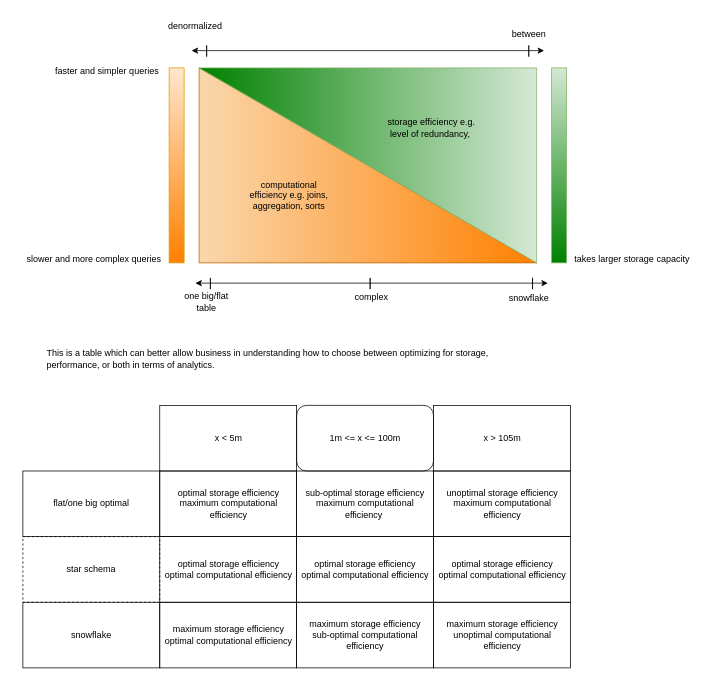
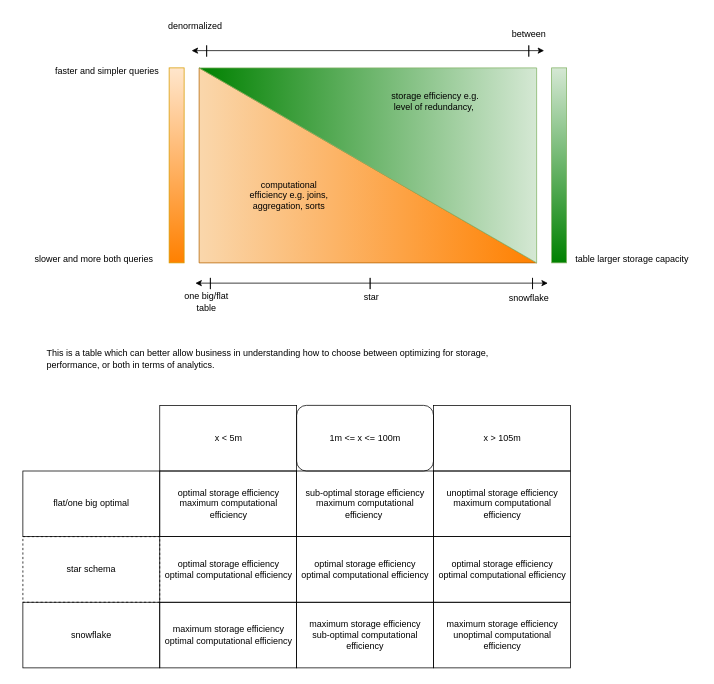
- <mxCell id="6" value="storage efficiency e.g. level of redundancy,&amp;nbsp;" style="text;html=1;whiteSpace=wrap;strokeColor=none;fillColor=none;align=center;verticalAlign=middle;rounded=0;" parent="2" vertex="1"><mxGeometry x="250" y="50" width="120" height="60" as="geometry" /></mxCell>
+ <mxCell id="6" value="storage efficiency e.g. level of redundancy,&amp;nbsp;" style="text;html=1;whiteSpace=wrap;strokeColor=none;fillColor=none;align=center;verticalAlign=middle;rounded=0;" parent="2" vertex="1"><mxGeometry x="255" y="15" width="120" height="60" as="geometry" /></mxCell>
- <mxCell id="17" value="slower and more complex queries" style="text;html=1;whiteSpace=wrap;strokeColor=none;fillColor=none;align=center;verticalAlign=middle;rounded=0;" parent="1" vertex="1"><mxGeometry x="20" y="330" width="210" height="30" as="geometry" /></mxCell>
+ <mxCell id="17" value="slower and more both queries" style="text;html=1;whiteSpace=wrap;strokeColor=none;fillColor=none;align=center;verticalAlign=middle;rounded=0;" parent="1" vertex="1"><mxGeometry x="20" y="330" width="210" height="30" as="geometry" /></mxCell>
- <mxCell id="19" value="takes larger storage capacity" style="text;html=1;whiteSpace=wrap;strokeColor=none;fillColor=none;align=center;verticalAlign=middle;rounded=0;" parent="1" vertex="1"><mxGeometry x="755" y="330" width="175" height="30" as="geometry" /></mxCell>
+ <mxCell id="19" value="table larger storage capacity" style="text;html=1;whiteSpace=wrap;strokeColor=none;fillColor=none;align=center;verticalAlign=middle;rounded=0;" parent="1" vertex="1"><mxGeometry x="755" y="330" width="175" height="30" as="geometry" /></mxCell>
- <mxCell id="8" value="complex" style="text;html=1;whiteSpace=wrap;strokeColor=none;fillColor=none;align=center;verticalAlign=middle;rounded=0;" parent="1" vertex="1"><mxGeometry x="450" y="387" width="90" height="18" as="geometry" /></mxCell>
+ <mxCell id="8" value="star" style="text;html=1;whiteSpace=wrap;strokeColor=none;fillColor=none;align=center;verticalAlign=middle;rounded=0;" parent="1" vertex="1"><mxGeometry x="450" y="387" width="90" height="18" as="geometry" /></mxCell>
